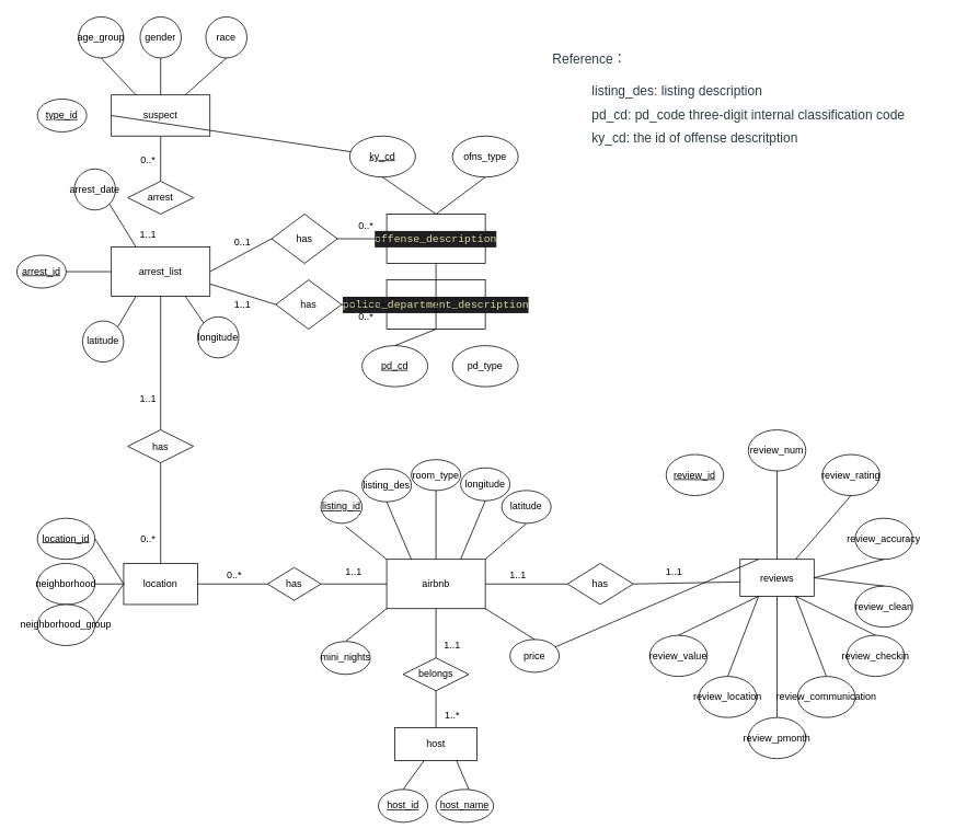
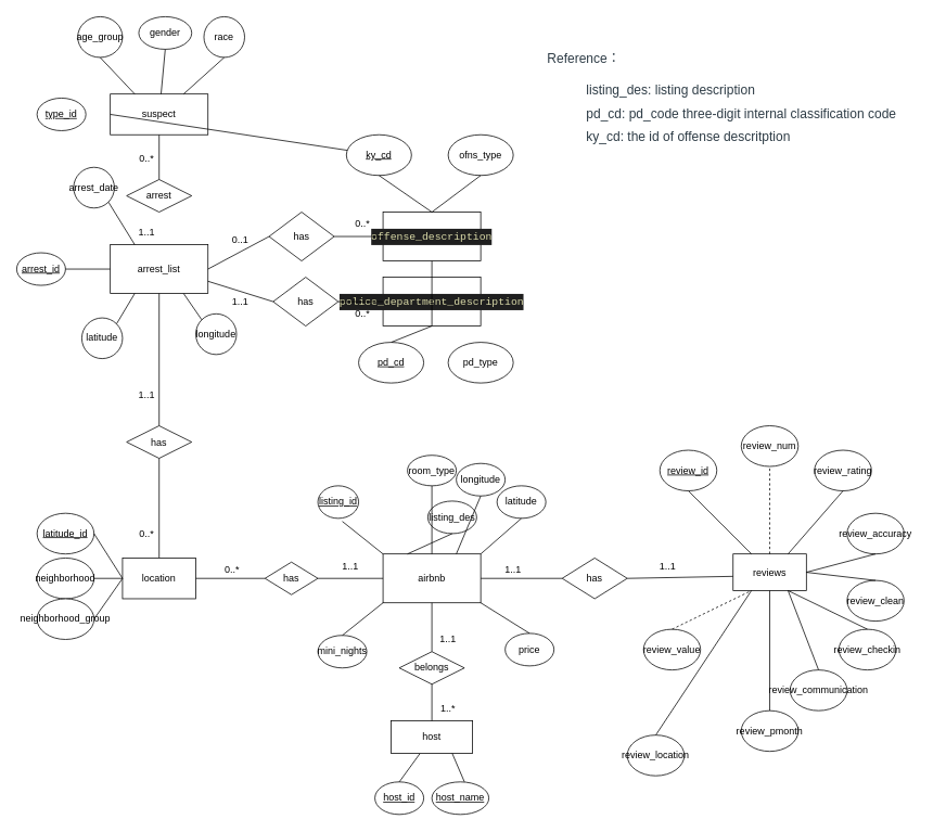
- <mxCell id="12" value="gender" style="ellipse;whiteSpace=wrap;html=1;" parent="1" vertex="1"><mxGeometry x="170" y="20" width="50" height="50" as="geometry" /></mxCell>
+ <mxCell id="12" value="gender" style="ellipse;whiteSpace=wrap;html=1;" parent="1" vertex="1"><mxGeometry x="170" y="20" width="65" height="40" as="geometry" /></mxCell>
- <mxCell id="40" value="listing_des" style="ellipse;whiteSpace=wrap;html=1;" parent="1" vertex="1"><mxGeometry x="440" y="570" width="60" height="40" as="geometry" /></mxCell>
+ <mxCell id="40" value="listing_des" style="ellipse;whiteSpace=wrap;html=1;" parent="1" vertex="1"><mxGeometry x="525" y="615" width="60" height="40" as="geometry" /></mxCell>
- <mxCell id="84" value="" style="endArrow=none;html=1;rounded=0;entryX=0.5;entryY=1;entryDx=0;entryDy=0;exitX=0.5;exitY=0;exitDx=0;exitDy=0;" parent="1" source="48" target="70" edge="1"><mxGeometry width="50" height="50" relative="1" as="geometry"><mxPoint x="730" y="952.5" as="sourcePoint" /><mxPoint x="780" y="902.5" as="targetPoint" /></mxGeometry></mxCell>
+ <mxCell id="84" value="" style="endArrow=none;html=1;rounded=0;entryX=0.5;entryY=1;entryDx=0;entryDy=0;exitX=0.5;exitY=0;exitDx=0;exitDy=0;dashed=1;" parent="1" source="48" target="70" edge="1"><mxGeometry width="50" height="50" relative="1" as="geometry"><mxPoint x="730" y="952.5" as="sourcePoint" /><mxPoint x="780" y="902.5" as="targetPoint" /></mxGeometry></mxCell>
- <mxCell id="112" value="&lt;u&gt;location_id&lt;/u&gt;" style="ellipse;whiteSpace=wrap;html=1;" parent="1" vertex="1"><mxGeometry x="45" y="630" width="70" height="50" as="geometry" /></mxCell>
+ <mxCell id="112" value="&lt;u&gt;latitude_id&lt;/u&gt;" style="ellipse;whiteSpace=wrap;html=1;" parent="1" vertex="1"><mxGeometry x="45" y="630" width="70" height="50" as="geometry" /></mxCell>
- <mxCell id="85" value="" style="endArrow=none;html=1;rounded=0;exitX=0.25;exitY=0;exitDx=0;exitDy=0;" parent="1" source="48" target="43" edge="1"><mxGeometry width="50" height="50" relative="1" as="geometry"><mxPoint x="730" y="952.5" as="sourcePoint" /><mxPoint x="780" y="902.5" as="targetPoint" /></mxGeometry></mxCell>
+ <mxCell id="85" value="" style="endArrow=none;html=1;rounded=0;entryX=0.5;entryY=1;entryDx=0;entryDy=0;exitX=0.25;exitY=0;exitDx=0;exitDy=0;" parent="1" source="48" target="69" edge="1"><mxGeometry width="50" height="50" relative="1" as="geometry"><mxPoint x="730" y="952.5" as="sourcePoint" /><mxPoint x="780" y="902.5" as="targetPoint" /></mxGeometry></mxCell>
- <mxCell id="77" value="" style="endArrow=none;html=1;rounded=0;entryX=0.25;entryY=1;entryDx=0;entryDy=0;exitX=0.5;exitY=0;exitDx=0;exitDy=0;" parent="1" source="66" target="48" edge="1"><mxGeometry width="50" height="50" relative="1" as="geometry"><mxPoint x="825" y="780" as="sourcePoint" /><mxPoint x="780" y="902.5" as="targetPoint" /></mxGeometry></mxCell>
+ <mxCell id="77" value="" style="endArrow=none;html=1;rounded=0;entryX=0.25;entryY=1;entryDx=0;entryDy=0;exitX=0.5;exitY=0;exitDx=0;exitDy=0;dashed=1;" parent="1" source="66" target="48" edge="1"><mxGeometry width="50" height="50" relative="1" as="geometry"><mxPoint x="825" y="780" as="sourcePoint" /><mxPoint x="780" y="902.5" as="targetPoint" /></mxGeometry></mxCell>
- <mxCell id="67" value="review_location" style="ellipse;whiteSpace=wrap;html=1;" parent="1" vertex="1"><mxGeometry x="850" y="822.5" width="70" height="50" as="geometry" /></mxCell>
+ <mxCell id="67" value="review_location" style="ellipse;whiteSpace=wrap;html=1;" parent="1" vertex="1"><mxGeometry x="770" y="902.5" width="70" height="50" as="geometry" /></mxCell>
